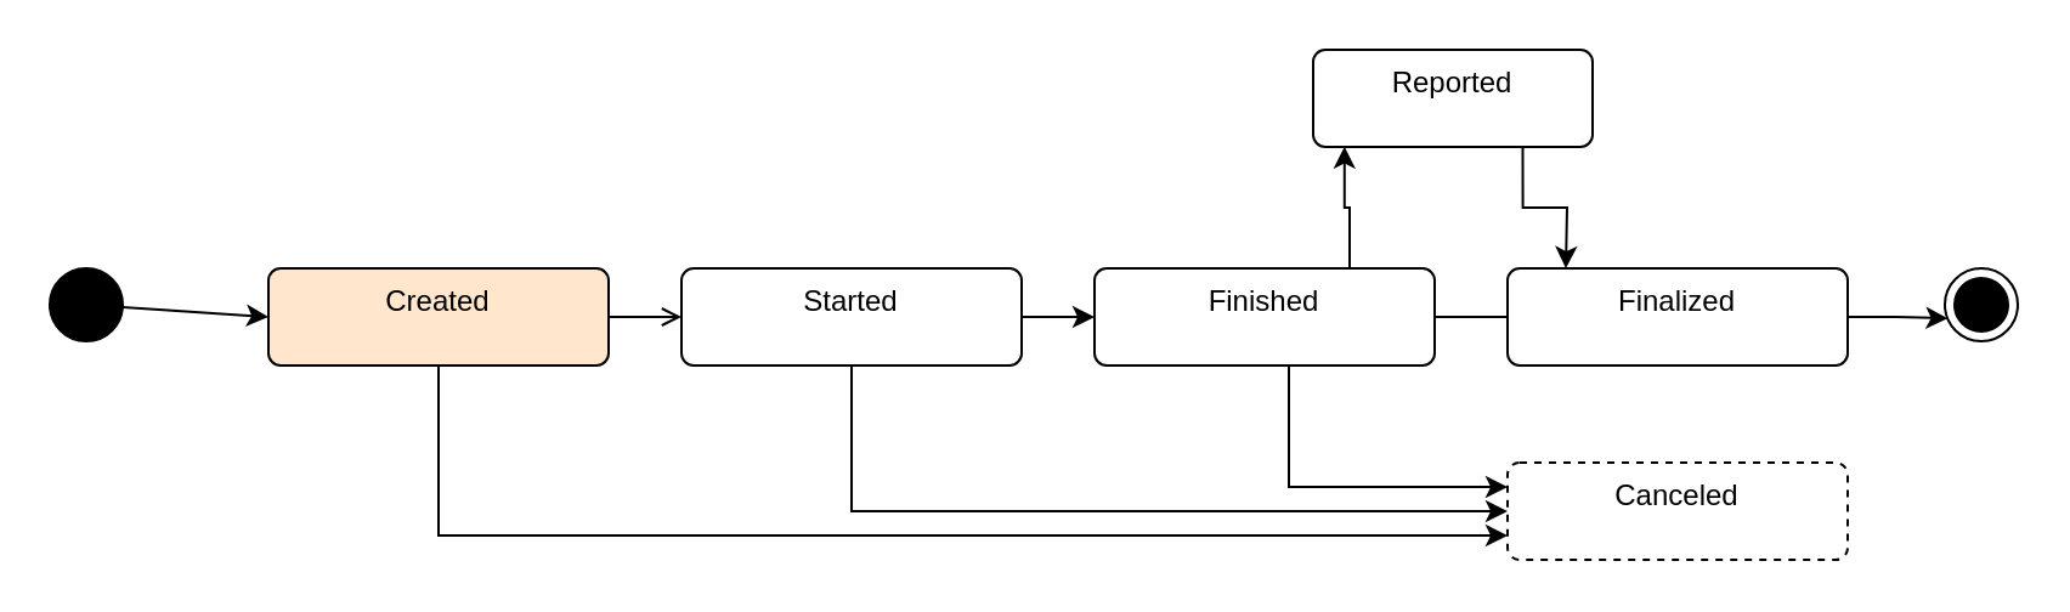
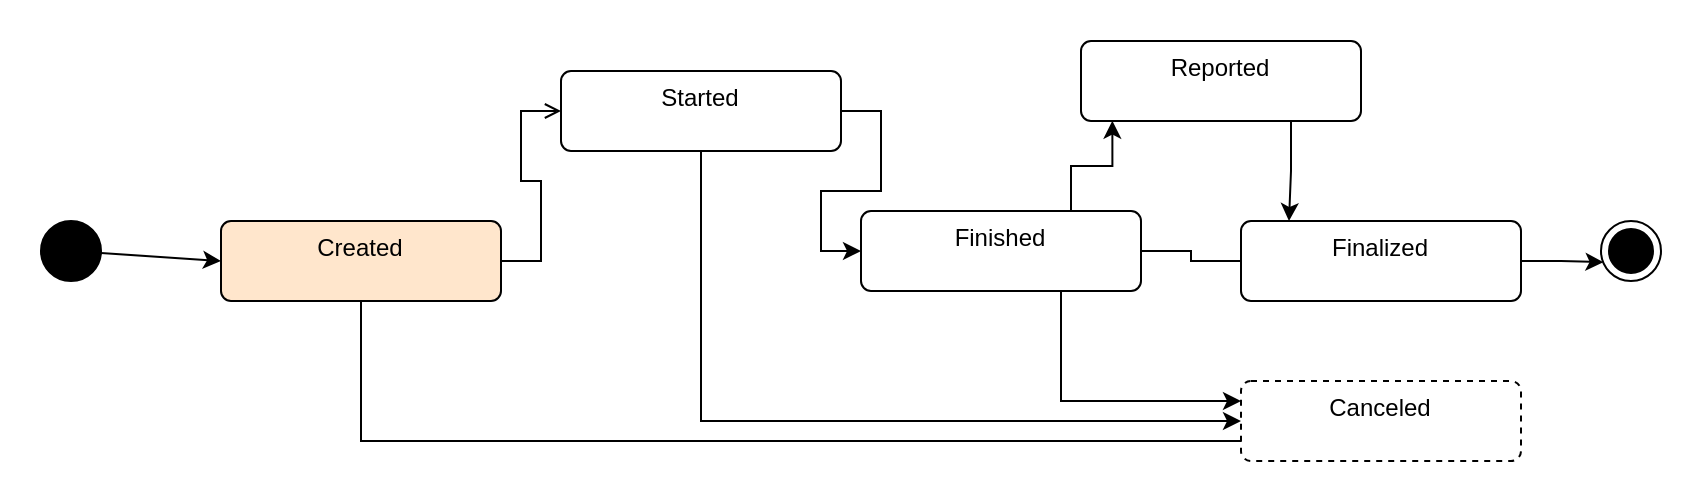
- <mxCell id="17" value="Reported" style="html=1;align=center;verticalAlign=top;rounded=1;absoluteArcSize=1;arcSize=10;dashed=0;whiteSpace=wrap;" vertex="1" parent="1"><mxGeometry x="540" y="20" width="115" height="40" as="geometry" /></mxCell>
+ <mxCell id="17" value="Reported" style="html=1;align=center;verticalAlign=top;rounded=1;absoluteArcSize=1;arcSize=10;dashed=0;whiteSpace=wrap;" vertex="1" parent="1"><mxGeometry x="540" y="20" width="140" height="40" as="geometry" /></mxCell>
- <mxCell id="9" value="Started" style="html=1;align=center;verticalAlign=top;rounded=1;absoluteArcSize=1;arcSize=10;dashed=0;whiteSpace=wrap;" vertex="1" parent="1"><mxGeometry x="280" y="110" width="140" height="40" as="geometry" /></mxCell>
+ <mxCell id="9" value="Started" style="html=1;align=center;verticalAlign=top;rounded=1;absoluteArcSize=1;arcSize=10;dashed=0;whiteSpace=wrap;" vertex="1" parent="1"><mxGeometry x="280" y="35" width="140" height="40" as="geometry" /></mxCell>
- <mxCell id="12" value="Finished" style="html=1;align=center;verticalAlign=top;rounded=1;absoluteArcSize=1;arcSize=10;dashed=0;whiteSpace=wrap;" vertex="1" parent="1"><mxGeometry x="450" y="110" width="140" height="40" as="geometry" /></mxCell>
+ <mxCell id="12" value="Finished" style="html=1;align=center;verticalAlign=top;rounded=1;absoluteArcSize=1;arcSize=10;dashed=0;whiteSpace=wrap;" vertex="1" parent="1"><mxGeometry x="430" y="105" width="140" height="40" as="geometry" /></mxCell>
- <mxCell id="5" style="edgeStyle=orthogonalEdgeStyle;rounded=0;orthogonalLoop=1;jettySize=auto;html=1;entryX=0;entryY=0.75;entryDx=0;entryDy=0;" edge="1" parent="1" source="6" target="16"><mxGeometry relative="1" as="geometry"><Array as="points"><mxPoint x="180" y="220" /></Array></mxGeometry></mxCell>
+ <mxCell id="5" style="edgeStyle=orthogonalEdgeStyle;rounded=0;orthogonalLoop=1;jettySize=auto;html=1;entryX=0;entryY=0.75;entryDx=0;entryDy=0;endArrow=none;" edge="1" parent="1" source="6" target="16"><mxGeometry relative="1" as="geometry"><Array as="points"><mxPoint x="180" y="220" /></Array></mxGeometry></mxCell>
